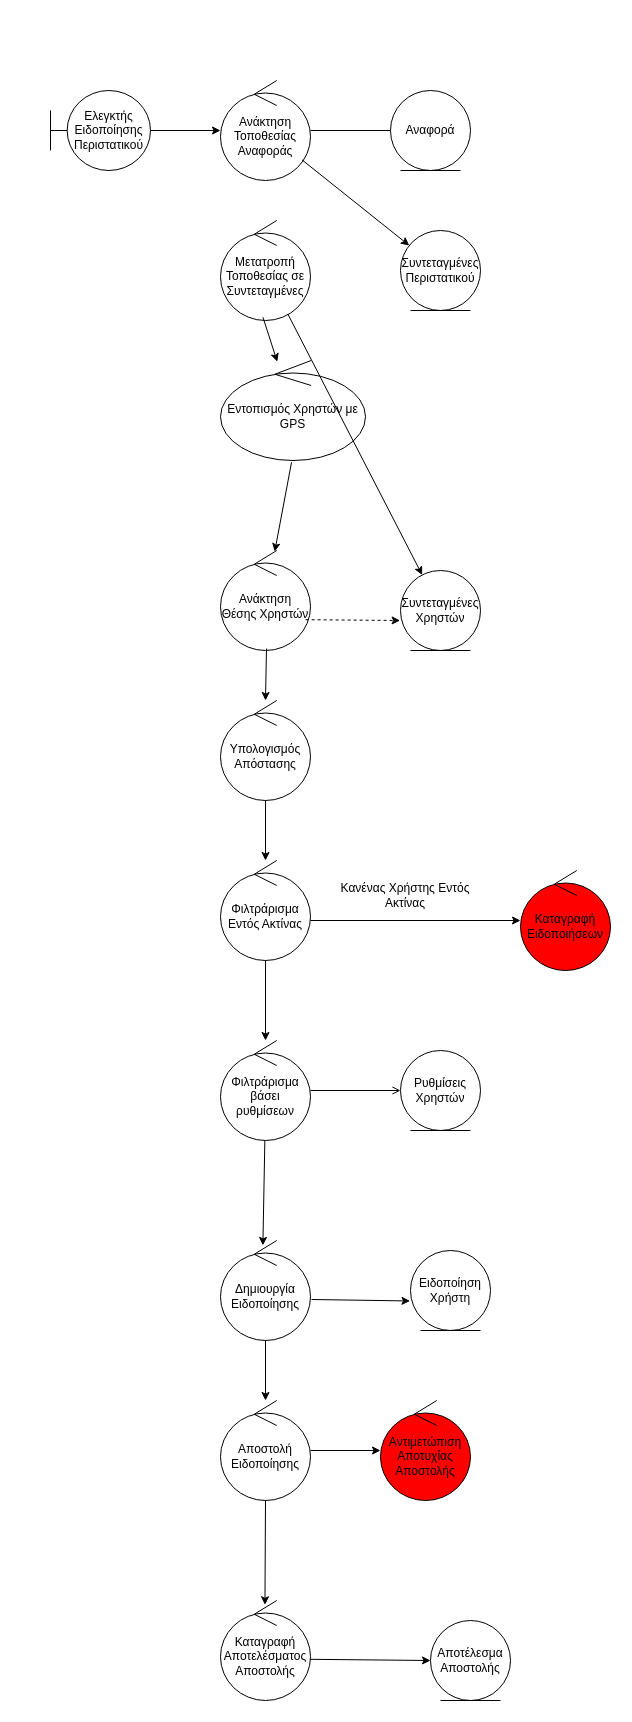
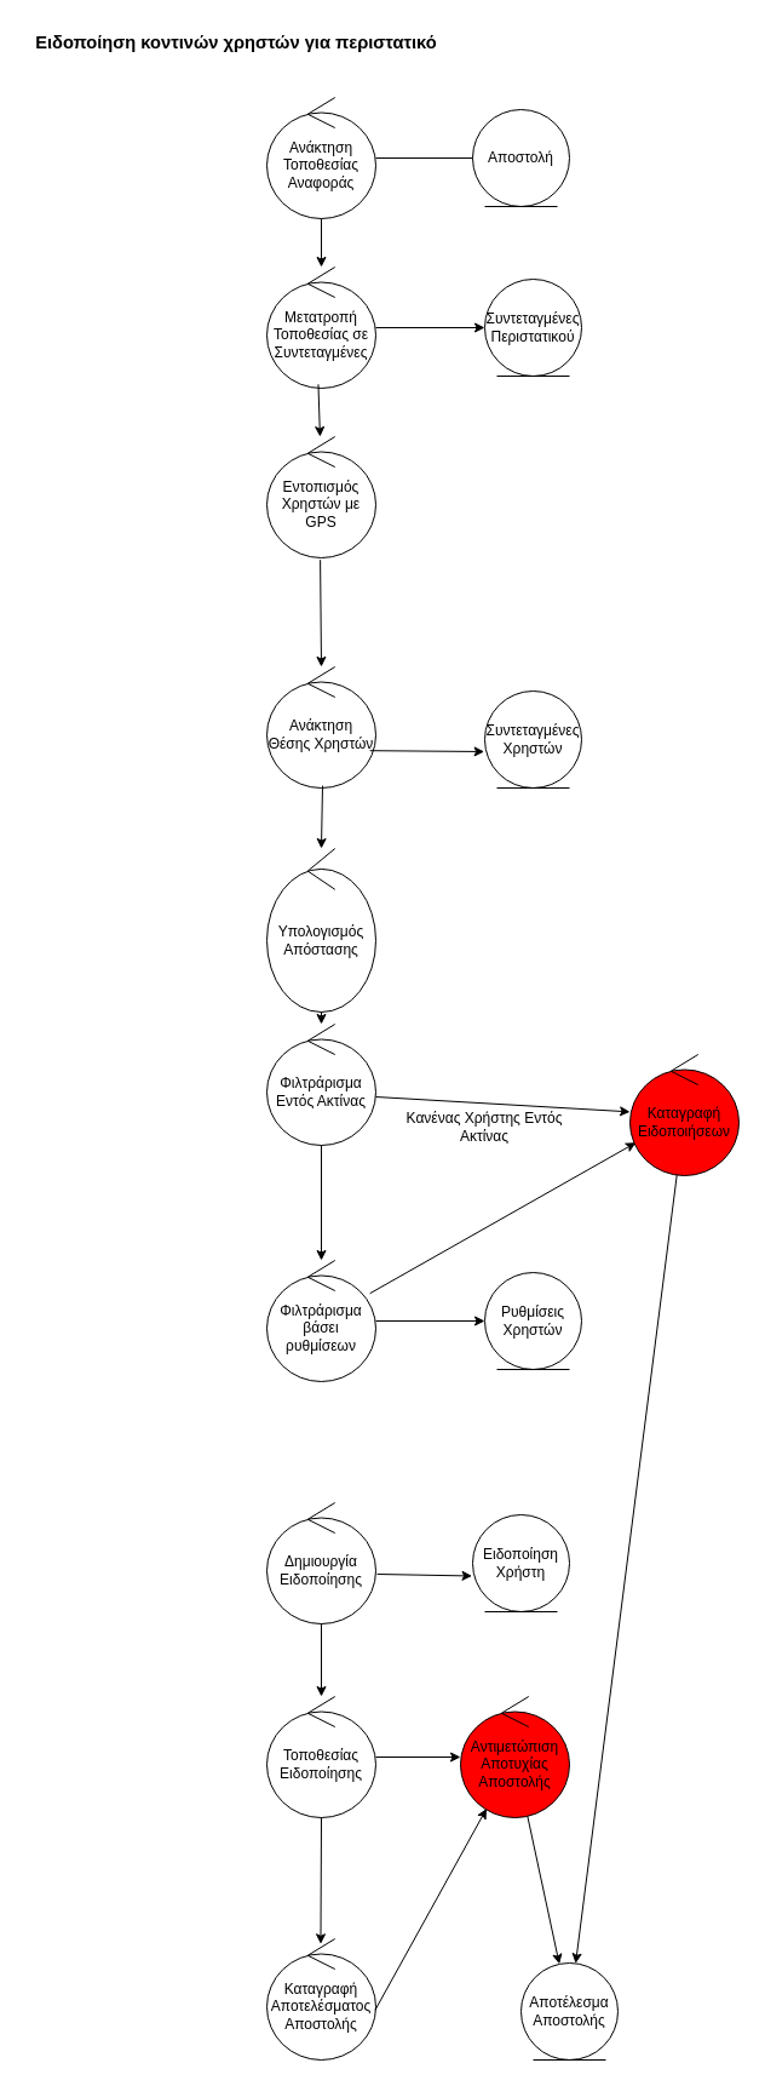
+ <mxCell id="42" value="&lt;span id=&quot;docs-internal-guid-dfbf5265-7fff-5b89-516d-8a2f687f27ed&quot;&gt;&lt;span style=&quot;font-size: 11pt; font-family: Arial, sans-serif; background-color: transparent; font-weight: 700; font-variant-numeric: normal; font-variant-east-asian: normal; font-variant-alternates: normal; font-variant-position: normal; font-variant-emoji: normal; vertical-align: baseline; white-space-collapse: preserve;&quot;&gt;Ειδοποίηση κοντινών χρηστών για περιστατικό&lt;/span&gt;&lt;/span&gt;" style="text;html=1;align=center;verticalAlign=middle;whiteSpace=wrap;rounded=0;" vertex="1" parent="1"><mxGeometry x="20" y="20" width="350" height="30" as="geometry" /></mxCell>
- <mxCell id="2" value="Ελεγκτής Ειδοποίησης Περιστατικού" style="shape=umlBoundary;whiteSpace=wrap;html=1;" vertex="1" parent="1"><mxGeometry x="50" y="90" width="100" height="80" as="geometry" /></mxCell>
- <mxCell id="19" value="" style="endArrow=classic;html=1;rounded=0;" edge="1" parent="1" source="2" target="3"><mxGeometry width="50" height="50" relative="1" as="geometry"><mxPoint x="400" y="230" as="sourcePoint" /><mxPoint x="450" y="180" as="targetPoint" /></mxGeometry></mxCell>
- <mxCell id="4" value="Αναφορά" style="ellipse;shape=umlEntity;whiteSpace=wrap;html=1;" vertex="1" parent="1"><mxGeometry x="390" y="90" width="80" height="80" as="geometry" /></mxCell>
+ <mxCell id="4" value="Αποστολή" style="ellipse;shape=umlEntity;whiteSpace=wrap;html=1;" vertex="1" parent="1"><mxGeometry x="390" y="90" width="80" height="80" as="geometry" /></mxCell>
- <mxCell id="21" value="" style="endArrow=classic;html=1;rounded=0;" edge="1" parent="1" source="3" target="6"><mxGeometry width="50" height="50" relative="1" as="geometry"><mxPoint x="400" y="410" as="sourcePoint" /><mxPoint x="450" y="360" as="targetPoint" /></mxGeometry></mxCell>
+ <mxCell id="21" value="" style="endArrow=classic;html=1;rounded=0;" edge="1" parent="1" source="3" target="5"><mxGeometry width="50" height="50" relative="1" as="geometry"><mxPoint x="400" y="410" as="sourcePoint" /><mxPoint x="450" y="360" as="targetPoint" /></mxGeometry></mxCell>
- <mxCell id="7" value="Εντοπισμός Χρηστών με GPS" style="ellipse;shape=umlControl;whiteSpace=wrap;html=1;" vertex="1" parent="1"><mxGeometry x="220" y="360" width="145" height="100" as="geometry" /></mxCell>
+ <mxCell id="7" value="Εντοπισμός Χρηστών με GPS" style="ellipse;shape=umlControl;whiteSpace=wrap;html=1;" vertex="1" parent="1"><mxGeometry x="220" y="360" width="90" height="100" as="geometry" /></mxCell>
- <mxCell id="22" value="" style="endArrow=classic;html=1;rounded=0;" edge="1" parent="1" source="5" target="9"><mxGeometry width="50" height="50" relative="1" as="geometry"><mxPoint x="400" y="410" as="sourcePoint" /><mxPoint x="450" y="360" as="targetPoint" /></mxGeometry></mxCell>
+ <mxCell id="22" value="" style="endArrow=classic;html=1;rounded=0;" edge="1" parent="1" source="5" target="6"><mxGeometry width="50" height="50" relative="1" as="geometry"><mxPoint x="400" y="410" as="sourcePoint" /><mxPoint x="450" y="360" as="targetPoint" /></mxGeometry></mxCell>
- <mxCell id="25" value="" style="endArrow=classic;html=1;rounded=0;exitX=0.946;exitY=0.692;exitDx=0;exitDy=0;exitPerimeter=0;entryX=-0.005;entryY=0.625;entryDx=0;entryDy=0;entryPerimeter=0;dashed=1;" edge="1" parent="1" source="8" target="9"><mxGeometry width="50" height="50" relative="1" as="geometry"><mxPoint x="340" y="710" as="sourcePoint" /><mxPoint x="390" y="660" as="targetPoint" /></mxGeometry></mxCell>
+ <mxCell id="25" value="" style="endArrow=classic;html=1;rounded=0;exitX=0.946;exitY=0.692;exitDx=0;exitDy=0;exitPerimeter=0;entryX=-0.005;entryY=0.625;entryDx=0;entryDy=0;entryPerimeter=0;" edge="1" parent="1" source="8" target="9"><mxGeometry width="50" height="50" relative="1" as="geometry"><mxPoint x="340" y="710" as="sourcePoint" /><mxPoint x="390" y="660" as="targetPoint" /></mxGeometry></mxCell>
- <mxCell id="10" value="Υπολογισμός Απόστασης" style="ellipse;shape=umlControl;whiteSpace=wrap;html=1;" vertex="1" parent="1"><mxGeometry x="220" y="700" width="90" height="100" as="geometry" /></mxCell>
+ <mxCell id="10" value="Υπολογισμός Απόστασης" style="ellipse;shape=umlControl;whiteSpace=wrap;html=1;" vertex="1" parent="1"><mxGeometry x="220" y="700" width="90" height="135" as="geometry" /></mxCell>
- <mxCell id="38" value="Κανένας Χρήστης Εντός Ακτίνας" style="text;html=1;align=center;verticalAlign=middle;whiteSpace=wrap;rounded=0;" vertex="1" parent="1"><mxGeometry x="330" y="880" width="150" height="30" as="geometry" /></mxCell>
+ <mxCell id="38" value="Κανένας Χρήστης Εντός Ακτίνας" style="text;html=1;align=center;verticalAlign=middle;whiteSpace=wrap;rounded=0;" vertex="1" parent="1"><mxGeometry x="325" y="915" width="150" height="30" as="geometry" /></mxCell>
- <mxCell id="11" value="Φιλτράρισμα Εντός Ακτίνας" style="ellipse;shape=umlControl;whiteSpace=wrap;html=1;" vertex="1" parent="1"><mxGeometry x="220" y="860" width="90" height="100" as="geometry" /></mxCell>
+ <mxCell id="11" value="Φιλτράρισμα Εντός Ακτίνας" style="ellipse;shape=umlControl;whiteSpace=wrap;html=1;" vertex="1" parent="1"><mxGeometry x="220" y="845" width="90" height="100" as="geometry" /></mxCell>
- <mxCell id="29" value="" style="endArrow=open;html=1;rounded=0;" edge="1" parent="1" source="12" target="13"><mxGeometry width="50" height="50" relative="1" as="geometry"><mxPoint x="350" y="1310" as="sourcePoint" /><mxPoint x="400" y="1260" as="targetPoint" /></mxGeometry></mxCell>
+ <mxCell id="29" value="" style="endArrow=classic;html=1;rounded=0;" edge="1" parent="1" source="12" target="13"><mxGeometry width="50" height="50" relative="1" as="geometry"><mxPoint x="350" y="1310" as="sourcePoint" /><mxPoint x="400" y="1260" as="targetPoint" /></mxGeometry></mxCell>
- <mxCell id="30" value="" style="endArrow=classic;html=1;rounded=0;entryX=0.471;entryY=0.049;entryDx=0;entryDy=0;entryPerimeter=0;" edge="1" parent="1" source="12" target="14"><mxGeometry width="50" height="50" relative="1" as="geometry"><mxPoint x="350" y="1420" as="sourcePoint" /><mxPoint x="400" y="1370" as="targetPoint" /></mxGeometry></mxCell>
+ <mxCell id="30" value="" style="endArrow=classic;html=1;rounded=0;" edge="1" parent="1" source="12" target="35"><mxGeometry width="50" height="50" relative="1" as="geometry"><mxPoint x="350" y="1420" as="sourcePoint" /><mxPoint x="400" y="1370" as="targetPoint" /></mxGeometry></mxCell>
- <mxCell id="15" value="&lt;div&gt;Ειδοποίηση&lt;/div&gt;&lt;div&gt;Χρήστη&lt;/div&gt;" style="ellipse;shape=umlEntity;whiteSpace=wrap;html=1;" vertex="1" parent="1"><mxGeometry x="410" y="1250" width="80" height="80" as="geometry" /></mxCell>
+ <mxCell id="15" value="&lt;div&gt;Ειδοποίηση&lt;/div&gt;&lt;div&gt;Χρήστη&lt;/div&gt;" style="ellipse;shape=umlEntity;whiteSpace=wrap;html=1;" vertex="1" parent="1"><mxGeometry x="390" y="1250" width="80" height="80" as="geometry" /></mxCell>
+ <mxCell id="37" value="" style="endArrow=classic;html=1;rounded=0;" edge="1" parent="1" source="35" target="18"><mxGeometry width="50" height="50" relative="1" as="geometry"><mxPoint x="470" y="1430" as="sourcePoint" /><mxPoint x="520" y="1380" as="targetPoint" /></mxGeometry></mxCell>
- <mxCell id="16" value="Αποστολή Ειδοποίησης" style="ellipse;shape=umlControl;whiteSpace=wrap;html=1;" vertex="1" parent="1"><mxGeometry x="220" y="1400" width="90" height="100" as="geometry" /></mxCell>
+ <mxCell id="16" value="Τοποθεσίας Ειδοποίησης" style="ellipse;shape=umlControl;whiteSpace=wrap;html=1;" vertex="1" parent="1"><mxGeometry x="220" y="1400" width="90" height="100" as="geometry" /></mxCell>
+ <mxCell id="41" value="" style="endArrow=classic;html=1;rounded=0;" edge="1" parent="1" source="39" target="18"><mxGeometry width="50" height="50" relative="1" as="geometry"><mxPoint x="230" y="1450" as="sourcePoint" /><mxPoint x="280" y="1400" as="targetPoint" /></mxGeometry></mxCell>
- <mxCell id="34" value="" style="endArrow=classic;html=1;rounded=0;entryX=0;entryY=0.5;entryDx=0;entryDy=0;exitX=0.994;exitY=0.588;exitDx=0;exitDy=0;exitPerimeter=0;" edge="1" parent="1" source="17" target="18"><mxGeometry width="50" height="50" relative="1" as="geometry"><mxPoint x="350" y="1730" as="sourcePoint" /><mxPoint x="400" y="1680" as="targetPoint" /></mxGeometry></mxCell>
+ <mxCell id="34" value="" style="endArrow=classic;html=1;rounded=0;exitX=0.994;exitY=0.588;exitDx=0;exitDy=0;exitPerimeter=0;" edge="1" parent="1" source="17" target="39"><mxGeometry width="50" height="50" relative="1" as="geometry"><mxPoint x="350" y="1730" as="sourcePoint" /><mxPoint x="400" y="1680" as="targetPoint" /></mxGeometry></mxCell>
